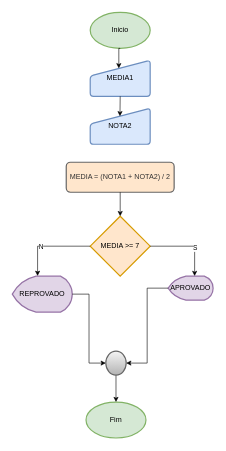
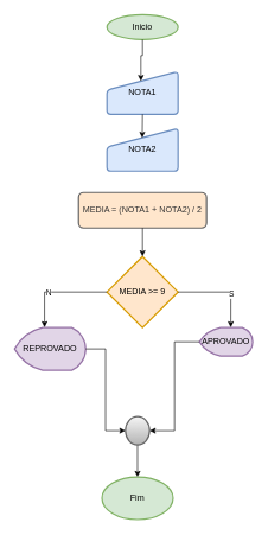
- <mxCell id="2" value="Inicio" style="strokeWidth=2;html=1;shape=mxgraph.flowchart.start_1;whiteSpace=wrap;fillColor=#d5e8d4;strokeColor=#82b366;" vertex="1" parent="1"><mxGeometry x="150" y="20" width="100" height="60" as="geometry" /></mxCell>
+ <mxCell id="2" value="Inicio" style="strokeWidth=2;html=1;shape=mxgraph.flowchart.start_1;whiteSpace=wrap;fillColor=#d5e8d4;strokeColor=#82b366;" vertex="1" parent="1"><mxGeometry x="150" y="20" width="100" height="35" as="geometry" /></mxCell>
- <mxCell id="4" value="MEDIA1" style="html=1;strokeWidth=2;shape=manualInput;whiteSpace=wrap;rounded=1;size=26;arcSize=11;fillColor=#dae8fc;strokeColor=#6c8ebf;" vertex="1" parent="1"><mxGeometry x="150" y="100" width="100" height="60" as="geometry" /></mxCell>
+ <mxCell id="4" value="NOTA1" style="html=1;strokeWidth=2;shape=manualInput;whiteSpace=wrap;rounded=1;size=26;arcSize=11;fillColor=#dae8fc;strokeColor=#6c8ebf;" vertex="1" parent="1"><mxGeometry x="150" y="100" width="100" height="60" as="geometry" /></mxCell>
- <mxCell id="7" value="MEDIA &amp;gt;= 7" style="strokeWidth=2;html=1;shape=mxgraph.flowchart.decision;whiteSpace=wrap;fillColor=#ffe6cc;strokeColor=#d79b00;" vertex="1" parent="1"><mxGeometry x="150" y="360" width="100" height="100" as="geometry" /></mxCell>
+ <mxCell id="7" value="MEDIA &amp;gt;= 9" style="strokeWidth=2;html=1;shape=mxgraph.flowchart.decision;whiteSpace=wrap;fillColor=#ffe6cc;strokeColor=#d79b00;" vertex="1" parent="1"><mxGeometry x="150" y="360" width="100" height="100" as="geometry" /></mxCell>
